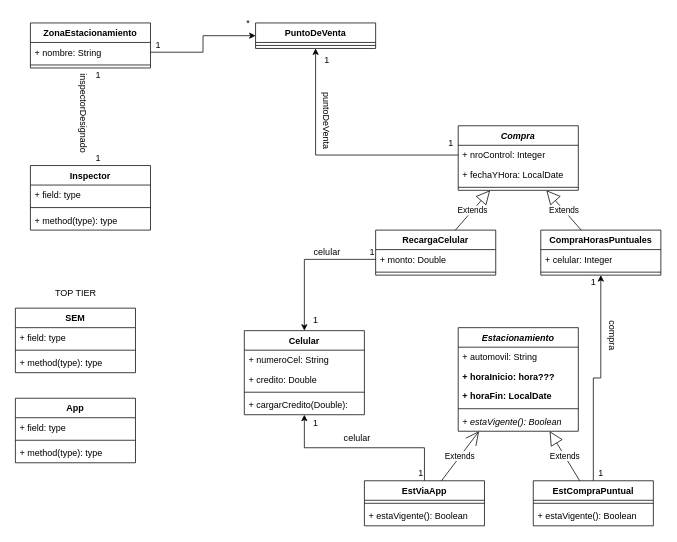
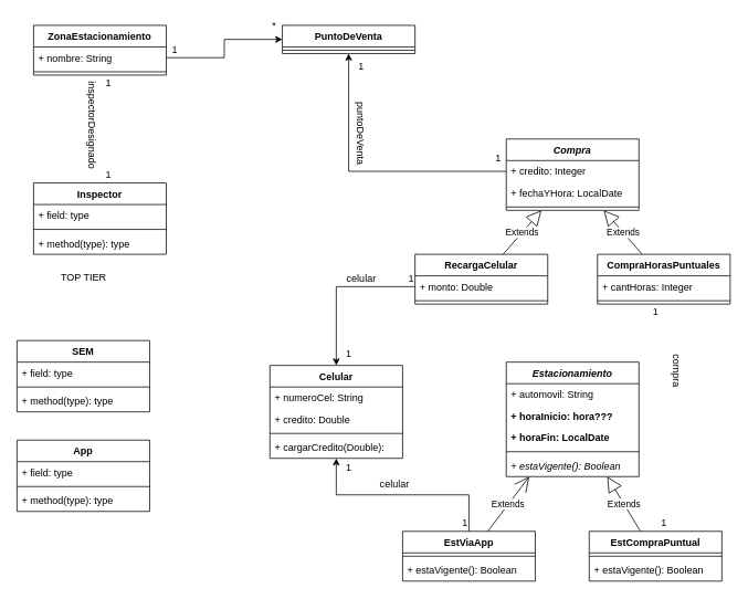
- <mxCell id="24" value="+ nroControl: Integer" style="text;strokeColor=none;fillColor=none;align=left;verticalAlign=top;spacingLeft=4;spacingRight=4;overflow=hidden;rotatable=0;points=[[0,0.5],[1,0.5]];portConstraint=eastwest;" vertex="1" parent="23"><mxGeometry y="26" width="160" height="26" as="geometry" /></mxCell>
+ <mxCell id="24" value="+ credito: Integer" style="text;strokeColor=none;fillColor=none;align=left;verticalAlign=top;spacingLeft=4;spacingRight=4;overflow=hidden;rotatable=0;points=[[0,0.5],[1,0.5]];portConstraint=eastwest;" vertex="1" parent="23"><mxGeometry y="26" width="160" height="26" as="geometry" /></mxCell>
- <mxCell id="33" value="+ celular: Integer" style="text;strokeColor=none;fillColor=none;align=left;verticalAlign=top;spacingLeft=4;spacingRight=4;overflow=hidden;rotatable=0;points=[[0,0.5],[1,0.5]];portConstraint=eastwest;" vertex="1" parent="32"><mxGeometry y="26" width="160" height="26" as="geometry" /></mxCell>
+ <mxCell id="33" value="+ cantHoras: Integer" style="text;strokeColor=none;fillColor=none;align=left;verticalAlign=top;spacingLeft=4;spacingRight=4;overflow=hidden;rotatable=0;points=[[0,0.5],[1,0.5]];portConstraint=eastwest;" vertex="1" parent="32"><mxGeometry y="26" width="160" height="26" as="geometry" /></mxCell>
- <mxCell id="72" value="TOP TIER" style="text;html=1;align=center;verticalAlign=middle;resizable=0;points=[];autosize=1;" vertex="1" parent="1"><mxGeometry x="65" y="380" width="70" height="20" as="geometry" /></mxCell>
+ <mxCell id="72" value="TOP TIER" style="text;html=1;align=center;verticalAlign=middle;resizable=0;points=[];autosize=1;" vertex="1" parent="1"><mxGeometry x="65" y="325" width="70" height="20" as="geometry" /></mxCell>
- <mxCell id="47" style="edgeStyle=orthogonalEdgeStyle;rounded=0;orthogonalLoop=1;jettySize=auto;html=1;" edge="1" parent="1" source="48" target="32"><mxGeometry relative="1" as="geometry" /></mxCell>
